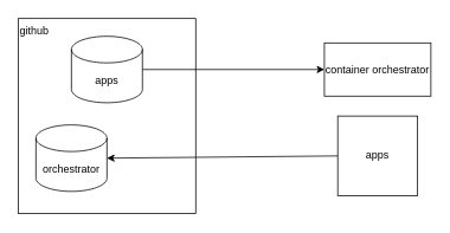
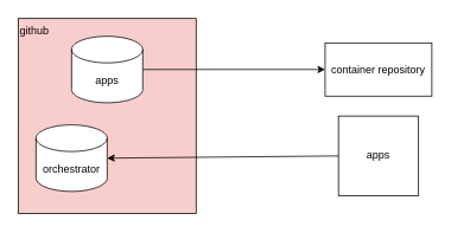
- <mxCell id="8" value="&lt;span&gt;container orchestrator&lt;/span&gt;" style="rounded=0;whiteSpace=wrap;html=1;" vertex="1" parent="1"><mxGeometry x="365" y="47.5" width="120" height="60" as="geometry" /></mxCell>
+ <mxCell id="8" value="&lt;span&gt;container repository&lt;/span&gt;" style="rounded=0;whiteSpace=wrap;html=1;" vertex="1" parent="1"><mxGeometry x="365" y="47.5" width="120" height="60" as="geometry" /></mxCell>
- <mxCell id="2" value="&lt;span style=&quot;&quot;&gt;github&lt;/span&gt;" style="rounded=0;whiteSpace=wrap;html=1;align=left;horizontal=1;verticalAlign=top;" vertex="1" parent="1"><mxGeometry x="20" y="20" width="200" height="220" as="geometry" /></mxCell>
+ <mxCell id="2" value="&lt;span style=&quot;&quot;&gt;github&lt;/span&gt;" style="rounded=0;whiteSpace=wrap;html=1;align=left;horizontal=1;verticalAlign=top;fillColor=#f8cecc;" vertex="1" parent="1"><mxGeometry x="20" y="20" width="200" height="220" as="geometry" /></mxCell>
